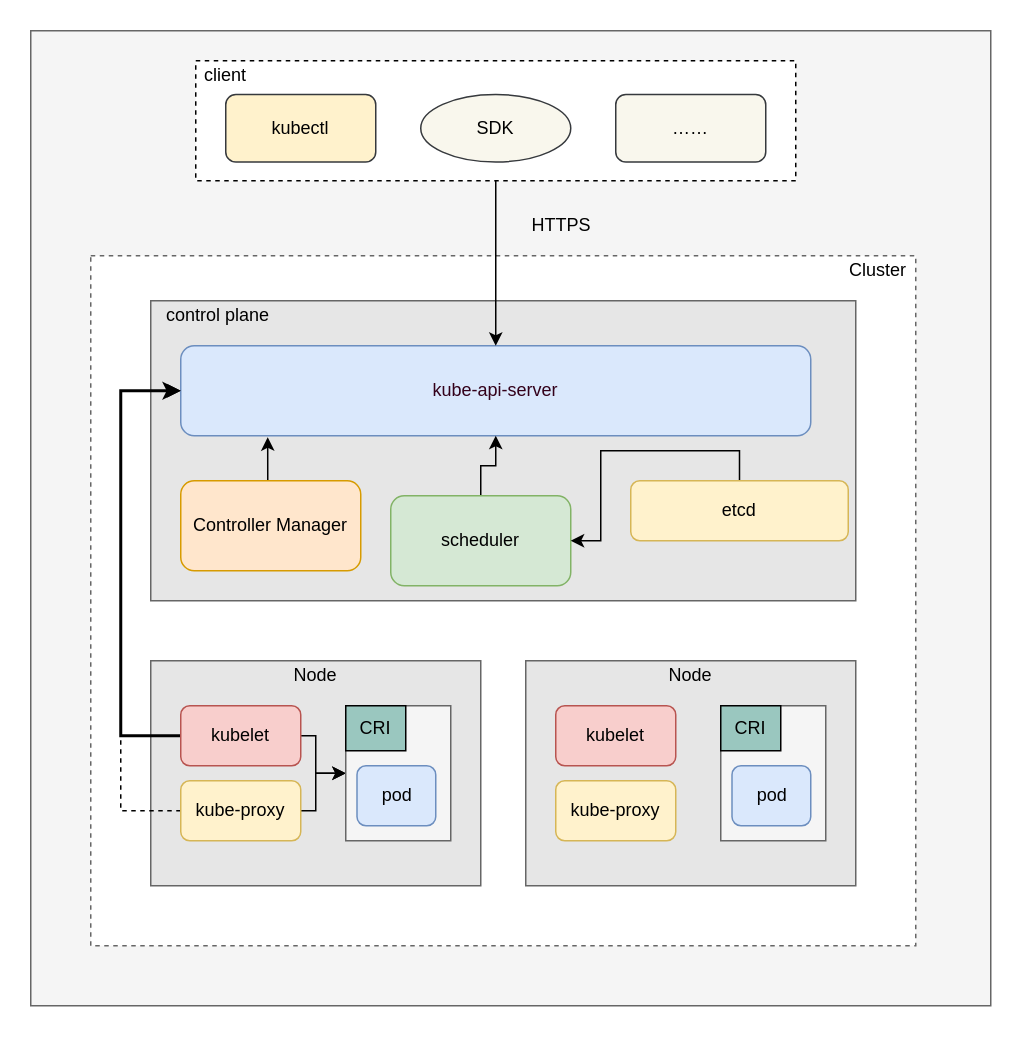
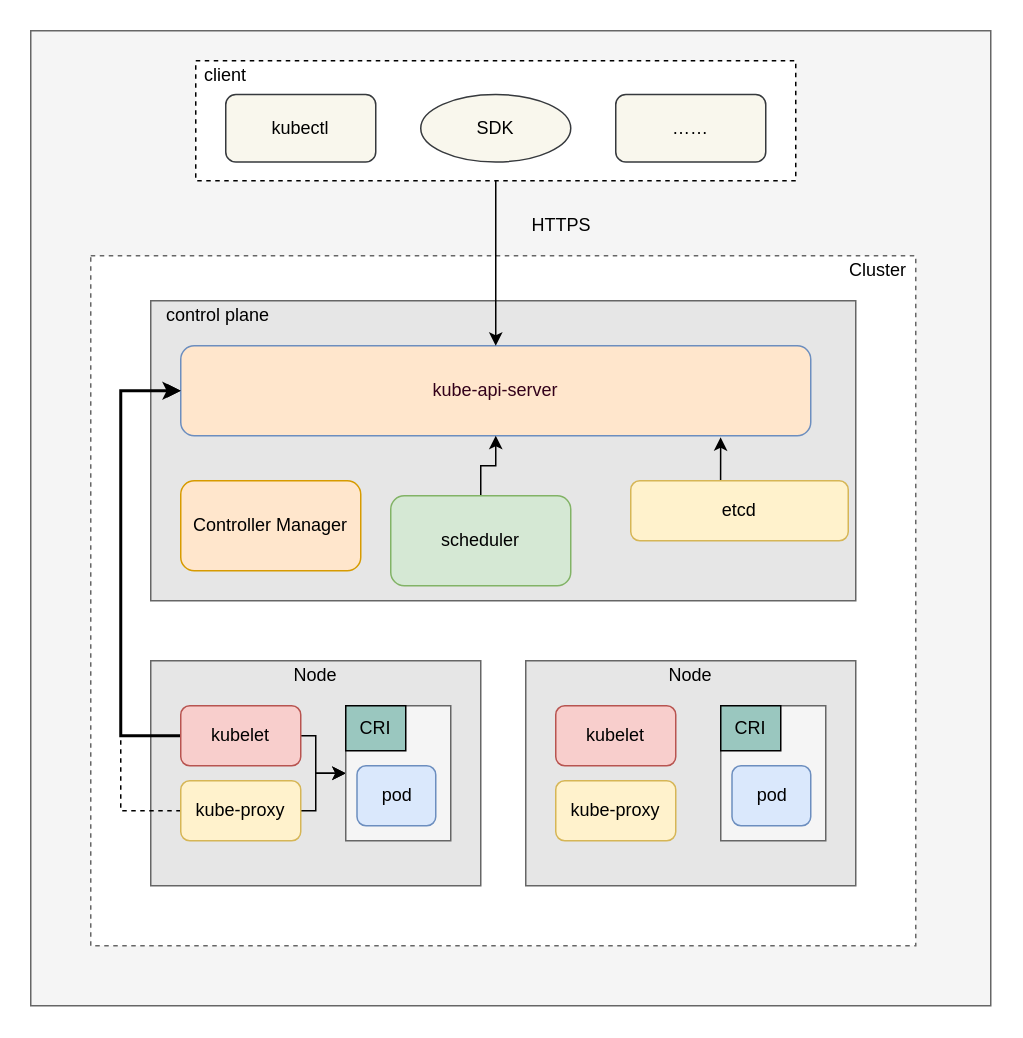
- <mxCell id="34" value="kubectl" style="rounded=1;whiteSpace=wrap;html=1;fillColor=#fff2cc;strokeColor=#36393d;" parent="1" vertex="1"><mxGeometry x="150" y="62.5" width="100" height="45" as="geometry" /></mxCell>
+ <mxCell id="34" value="kubectl" style="rounded=1;whiteSpace=wrap;html=1;fillColor=#f9f7ed;strokeColor=#36393d;" parent="1" vertex="1"><mxGeometry x="150" y="62.5" width="100" height="45" as="geometry" /></mxCell>
- <mxCell id="6" value="&lt;font color=&quot;#33001a&quot;&gt;kube-api-server&lt;/font&gt;" style="rounded=1;whiteSpace=wrap;html=1;fillColor=#dae8fc;strokeColor=#6c8ebf;" parent="1" vertex="1"><mxGeometry x="120" y="230" width="420" height="60" as="geometry" /></mxCell>
+ <mxCell id="6" value="&lt;font color=&quot;#33001a&quot;&gt;kube-api-server&lt;/font&gt;" style="rounded=1;whiteSpace=wrap;html=1;fillColor=#ffe6cc;strokeColor=#6c8ebf;" parent="1" vertex="1"><mxGeometry x="120" y="230" width="420" height="60" as="geometry" /></mxCell>
- <mxCell id="11" style="edgeStyle=orthogonalEdgeStyle;rounded=0;orthogonalLoop=1;jettySize=auto;html=1;exitX=0.5;exitY=0;exitDx=0;exitDy=0;" parent="1" source="12" target="10" edge="1"><mxGeometry relative="1" as="geometry" /></mxCell>
+ <mxCell id="11" style="edgeStyle=orthogonalEdgeStyle;rounded=0;orthogonalLoop=1;jettySize=auto;html=1;exitX=0.5;exitY=0;exitDx=0;exitDy=0;entryX=0.857;entryY=1.017;entryDx=0;entryDy=0;entryPerimeter=0;" parent="1" source="12" target="6" edge="1"><mxGeometry relative="1" as="geometry" /></mxCell>
- <mxCell id="7" style="edgeStyle=orthogonalEdgeStyle;rounded=0;orthogonalLoop=1;jettySize=auto;html=1;exitX=0.5;exitY=0;exitDx=0;exitDy=0;entryX=0.138;entryY=1.017;entryDx=0;entryDy=0;entryPerimeter=0;" parent="1" source="8" target="6" edge="1"><mxGeometry relative="1" as="geometry" /></mxCell>
